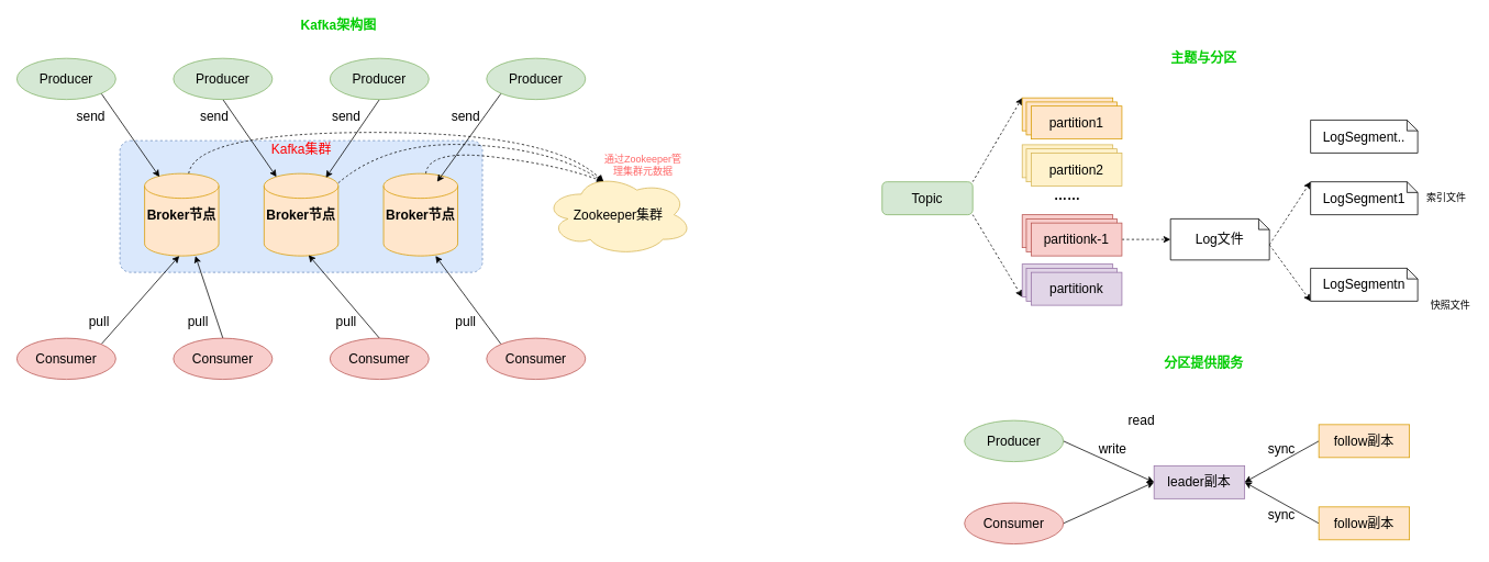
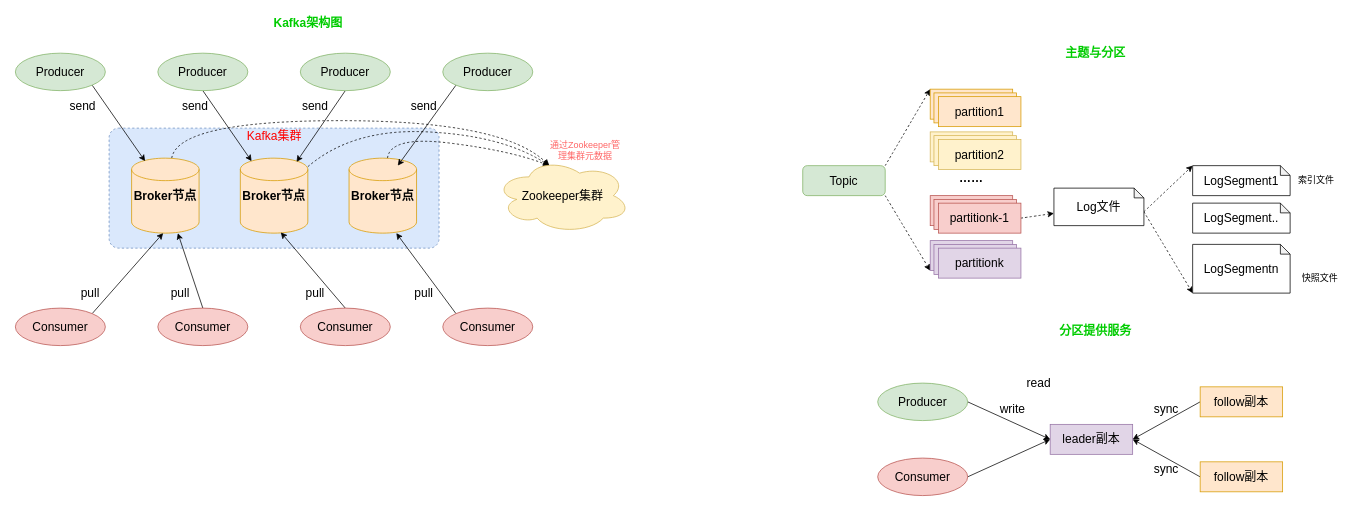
- <mxCell id="59" value="LogSegment.." style="shape=note;whiteSpace=wrap;html=1;backgroundOutline=1;darkOpacity=0.05;fontSize=16;fontColor=#000000;size=13;" parent="1" vertex="1"><mxGeometry x="1590" y="145" width="130" height="40" as="geometry" /></mxCell>
+ <mxCell id="59" value="LogSegment.." style="shape=note;whiteSpace=wrap;html=1;backgroundOutline=1;darkOpacity=0.05;fontSize=16;fontColor=#000000;size=13;" parent="1" vertex="1"><mxGeometry x="1590" y="270" width="130" height="40" as="geometry" /></mxCell>
- <mxCell id="57" value="Log文件" style="shape=note;whiteSpace=wrap;html=1;backgroundOutline=1;darkOpacity=0.05;fontSize=16;fontColor=#000000;size=13;" parent="1" vertex="1"><mxGeometry x="1420" y="265" width="120" height="50" as="geometry" /></mxCell>
+ <mxCell id="57" value="Log文件" style="shape=note;whiteSpace=wrap;html=1;backgroundOutline=1;darkOpacity=0.05;fontSize=16;fontColor=#000000;size=13;" parent="1" vertex="1"><mxGeometry x="1405" y="250" width="120" height="50" as="geometry" /></mxCell>
- <mxCell id="60" value="LogSegmentn" style="shape=note;whiteSpace=wrap;html=1;backgroundOutline=1;darkOpacity=0.05;fontSize=16;fontColor=#000000;size=13;" parent="1" vertex="1"><mxGeometry x="1590" y="325" width="130" height="40" as="geometry" /></mxCell>
+ <mxCell id="60" value="LogSegmentn" style="shape=note;whiteSpace=wrap;html=1;backgroundOutline=1;darkOpacity=0.05;fontSize=16;fontColor=#000000;size=13;" parent="1" vertex="1"><mxGeometry x="1590" y="325" width="130" height="65" as="geometry" /></mxCell>
